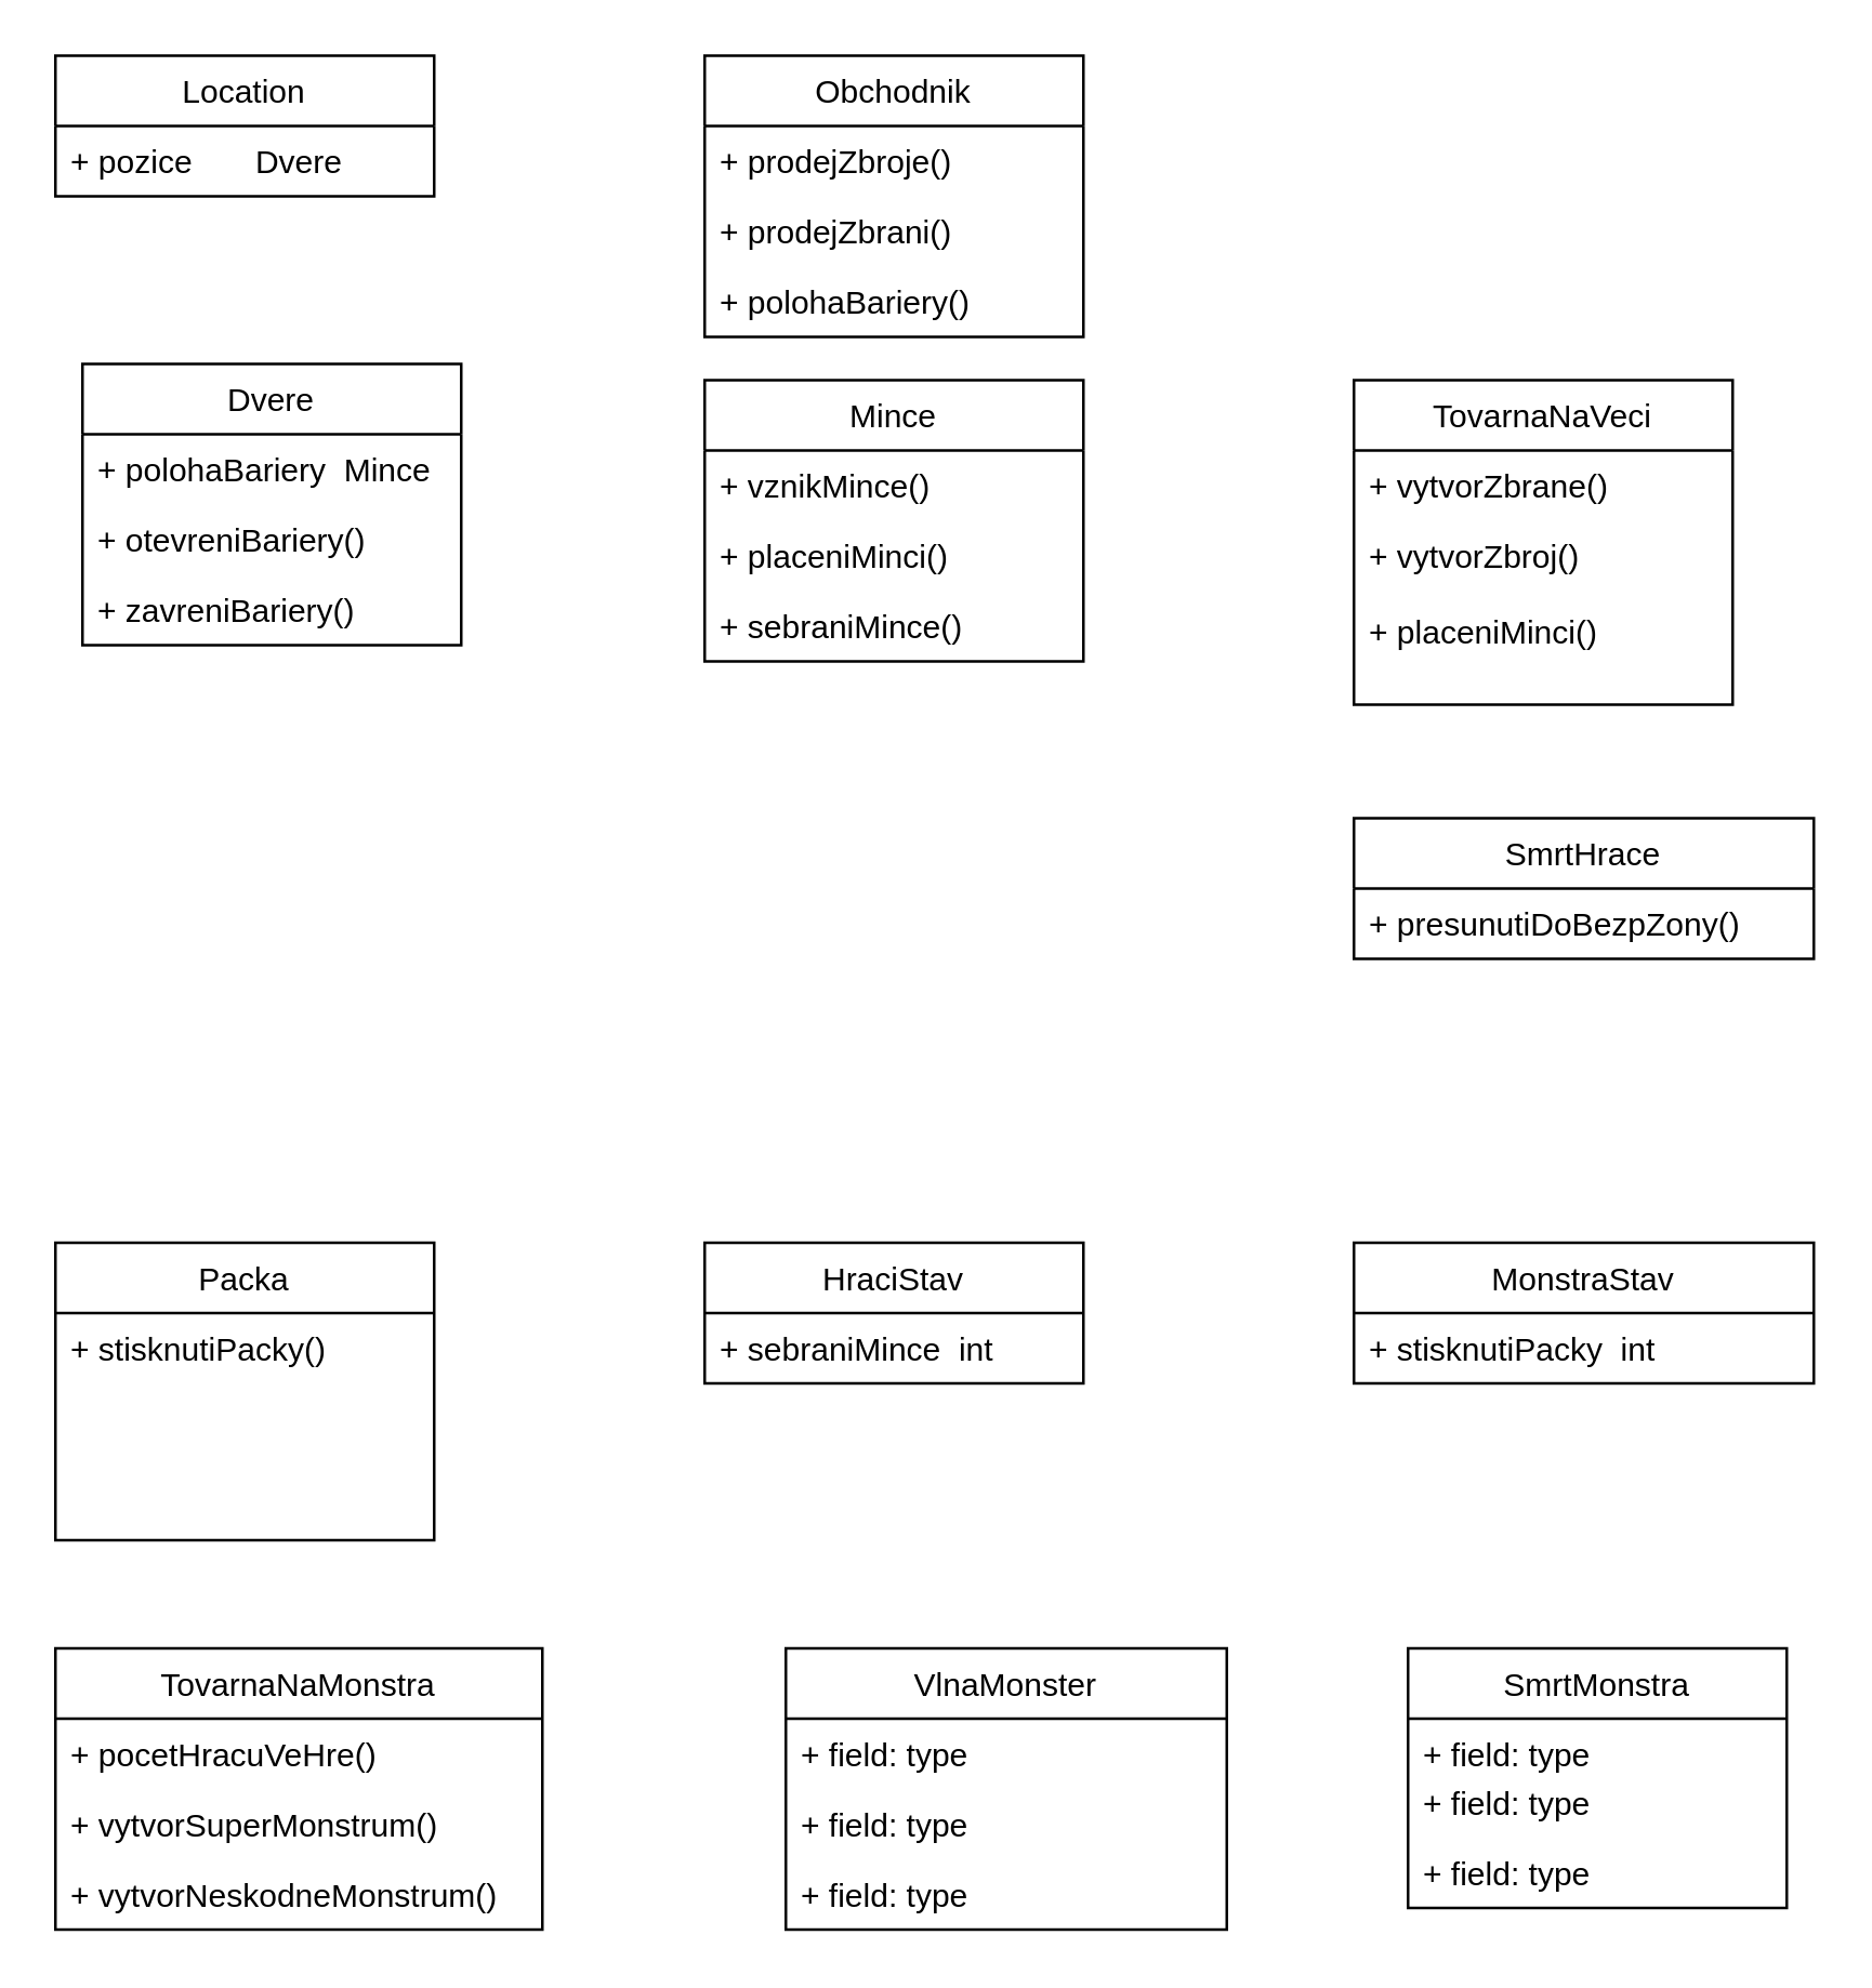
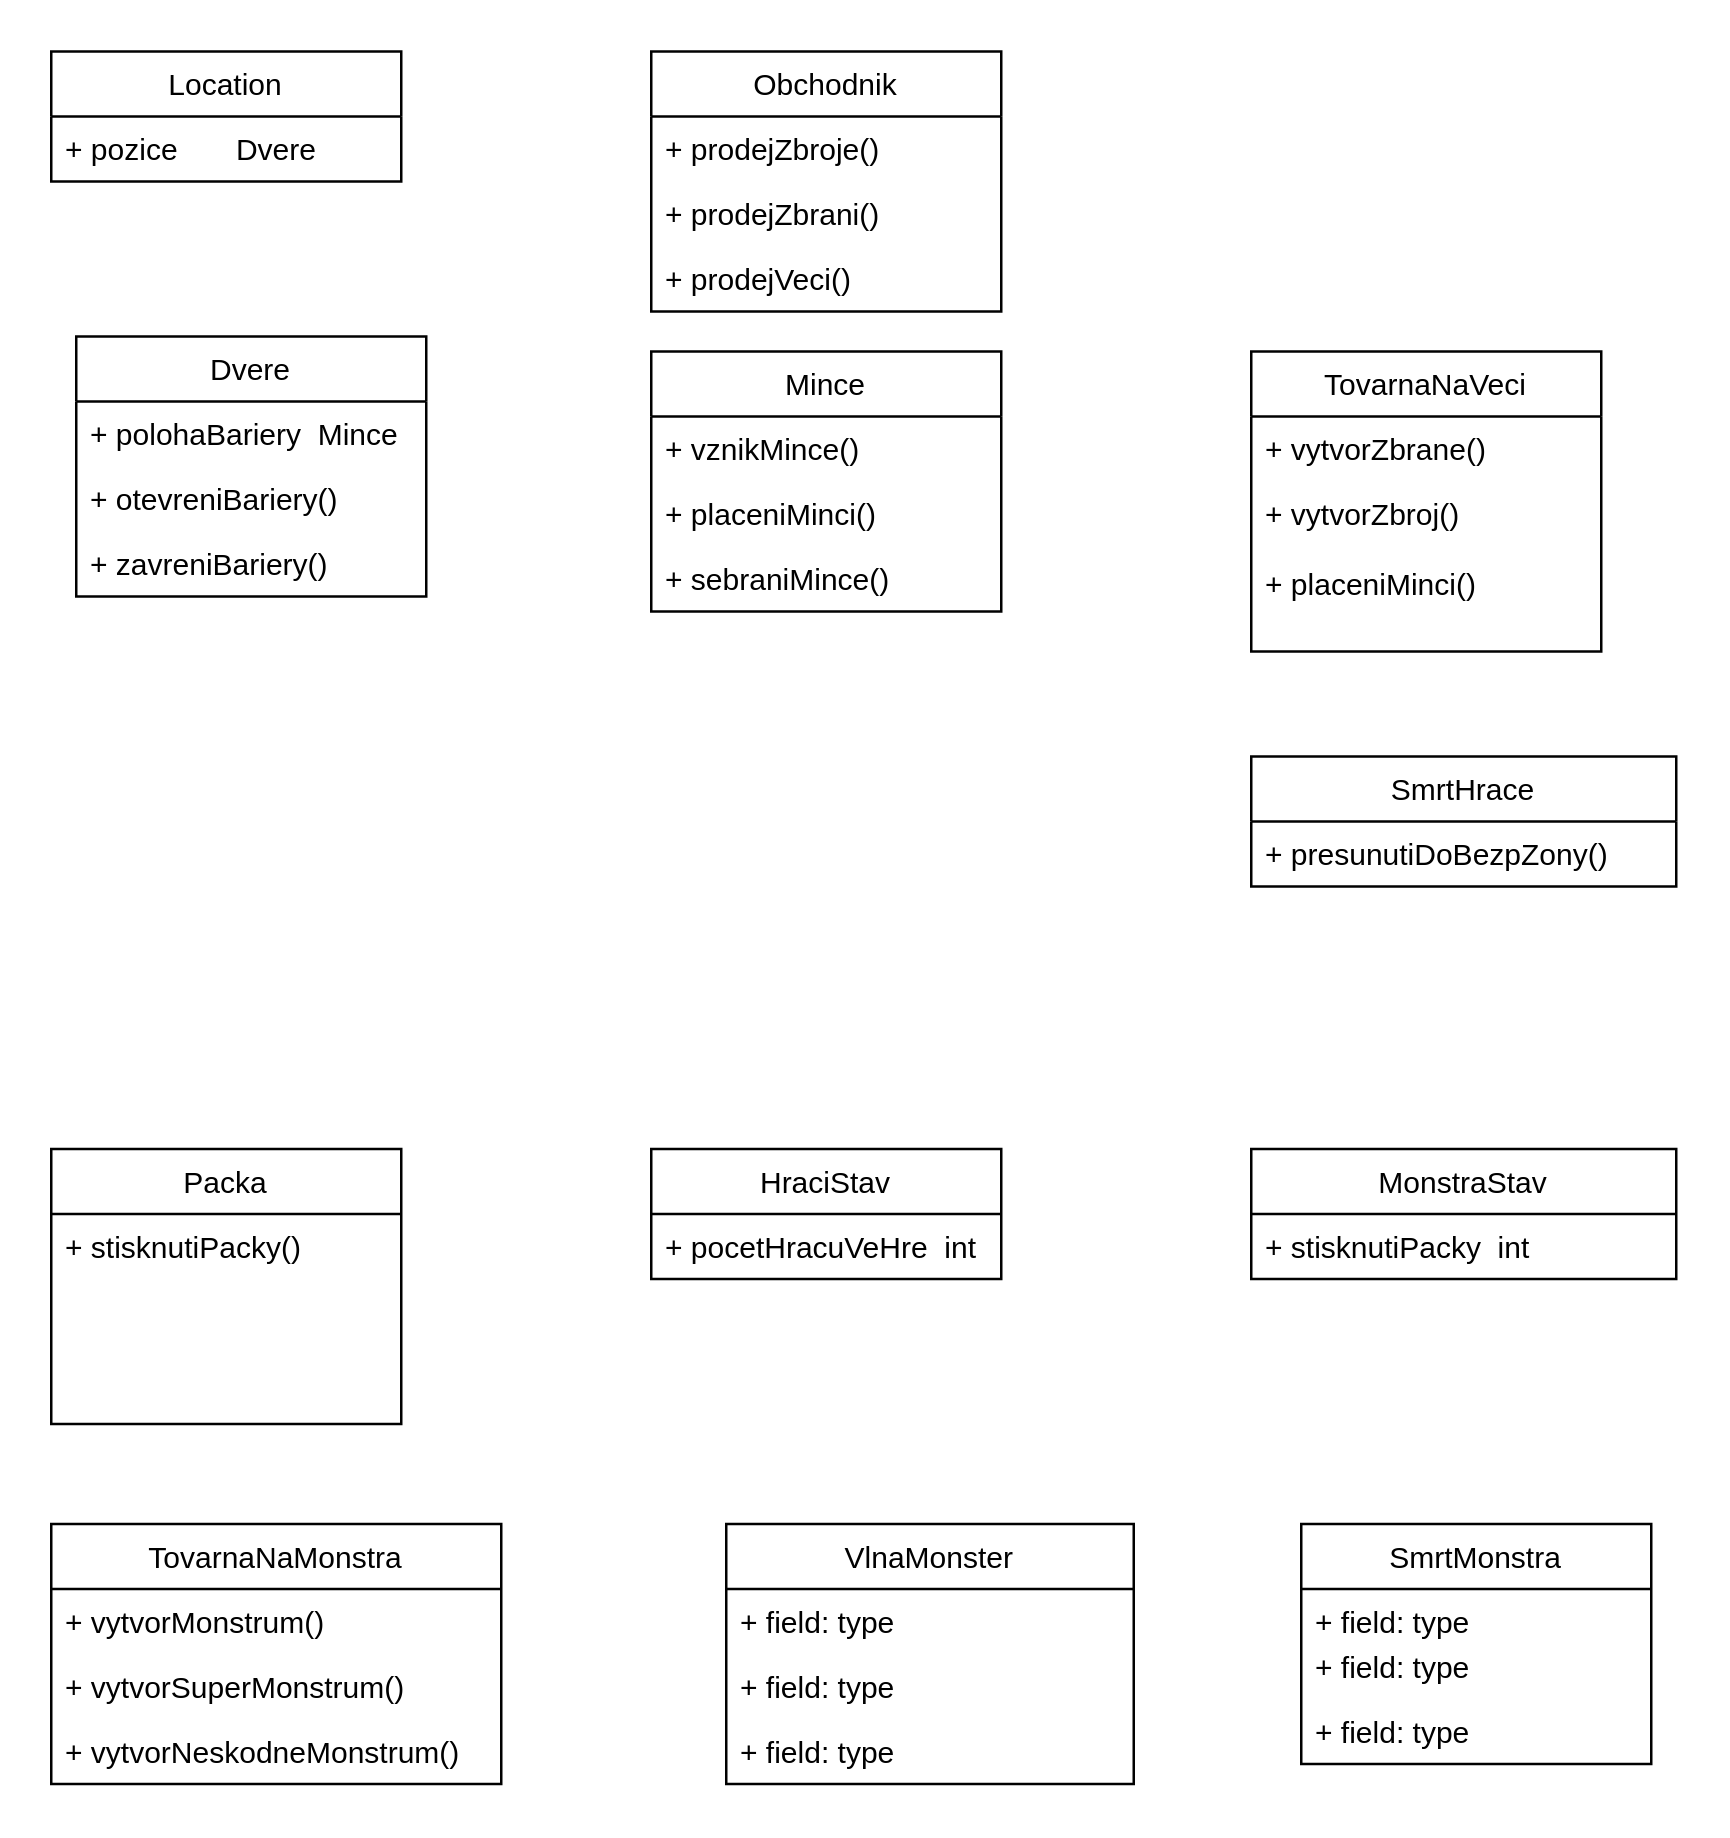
- <mxCell id="22" value="+ polohaBariery()" style="text;strokeColor=none;fillColor=none;align=left;verticalAlign=top;spacingLeft=4;spacingRight=4;overflow=hidden;rotatable=0;points=[[0,0.5],[1,0.5]];portConstraint=eastwest;" parent="19" vertex="1"><mxGeometry y="78" width="140" height="26" as="geometry" /></mxCell>
+ <mxCell id="22" value="+ prodejVeci()" style="text;strokeColor=none;fillColor=none;align=left;verticalAlign=top;spacingLeft=4;spacingRight=4;overflow=hidden;rotatable=0;points=[[0,0.5],[1,0.5]];portConstraint=eastwest;" parent="19" vertex="1"><mxGeometry y="78" width="140" height="26" as="geometry" /></mxCell>
- <mxCell id="32" value="+ sebraniMince  int" style="text;strokeColor=none;fillColor=none;align=left;verticalAlign=top;spacingLeft=4;spacingRight=4;overflow=hidden;rotatable=0;points=[[0,0.5],[1,0.5]];portConstraint=eastwest;" parent="31" vertex="1"><mxGeometry y="26" width="140" height="26" as="geometry" /></mxCell>
+ <mxCell id="32" value="+ pocetHracuVeHre  int" style="text;strokeColor=none;fillColor=none;align=left;verticalAlign=top;spacingLeft=4;spacingRight=4;overflow=hidden;rotatable=0;points=[[0,0.5],[1,0.5]];portConstraint=eastwest;" parent="31" vertex="1"><mxGeometry y="26" width="140" height="26" as="geometry" /></mxCell>
- <mxCell id="7" value="+ pocetHracuVeHre()&#10;" style="text;strokeColor=none;fillColor=none;align=left;verticalAlign=top;spacingLeft=4;spacingRight=4;overflow=hidden;rotatable=0;points=[[0,0.5],[1,0.5]];portConstraint=eastwest;" parent="6" vertex="1"><mxGeometry y="26" width="180" height="26" as="geometry" /></mxCell>
+ <mxCell id="7" value="+ vytvorMonstrum()&#10;" style="text;strokeColor=none;fillColor=none;align=left;verticalAlign=top;spacingLeft=4;spacingRight=4;overflow=hidden;rotatable=0;points=[[0,0.5],[1,0.5]];portConstraint=eastwest;" parent="6" vertex="1"><mxGeometry y="26" width="180" height="26" as="geometry" /></mxCell>
